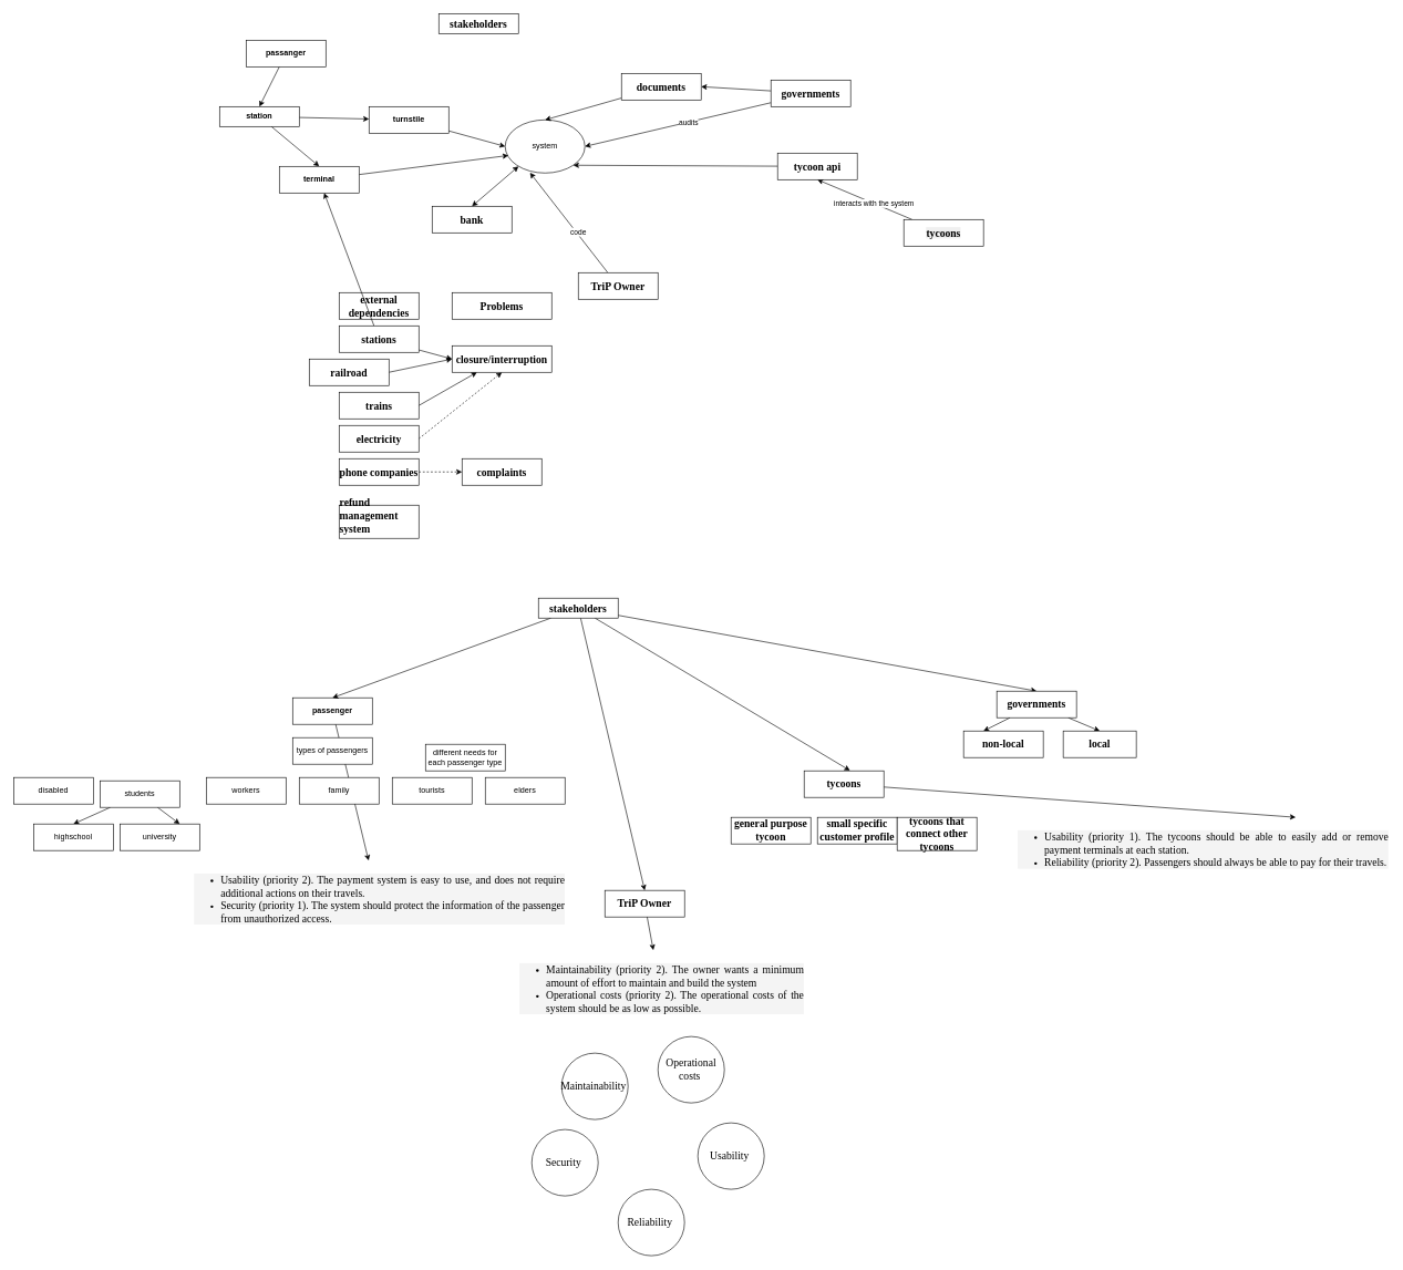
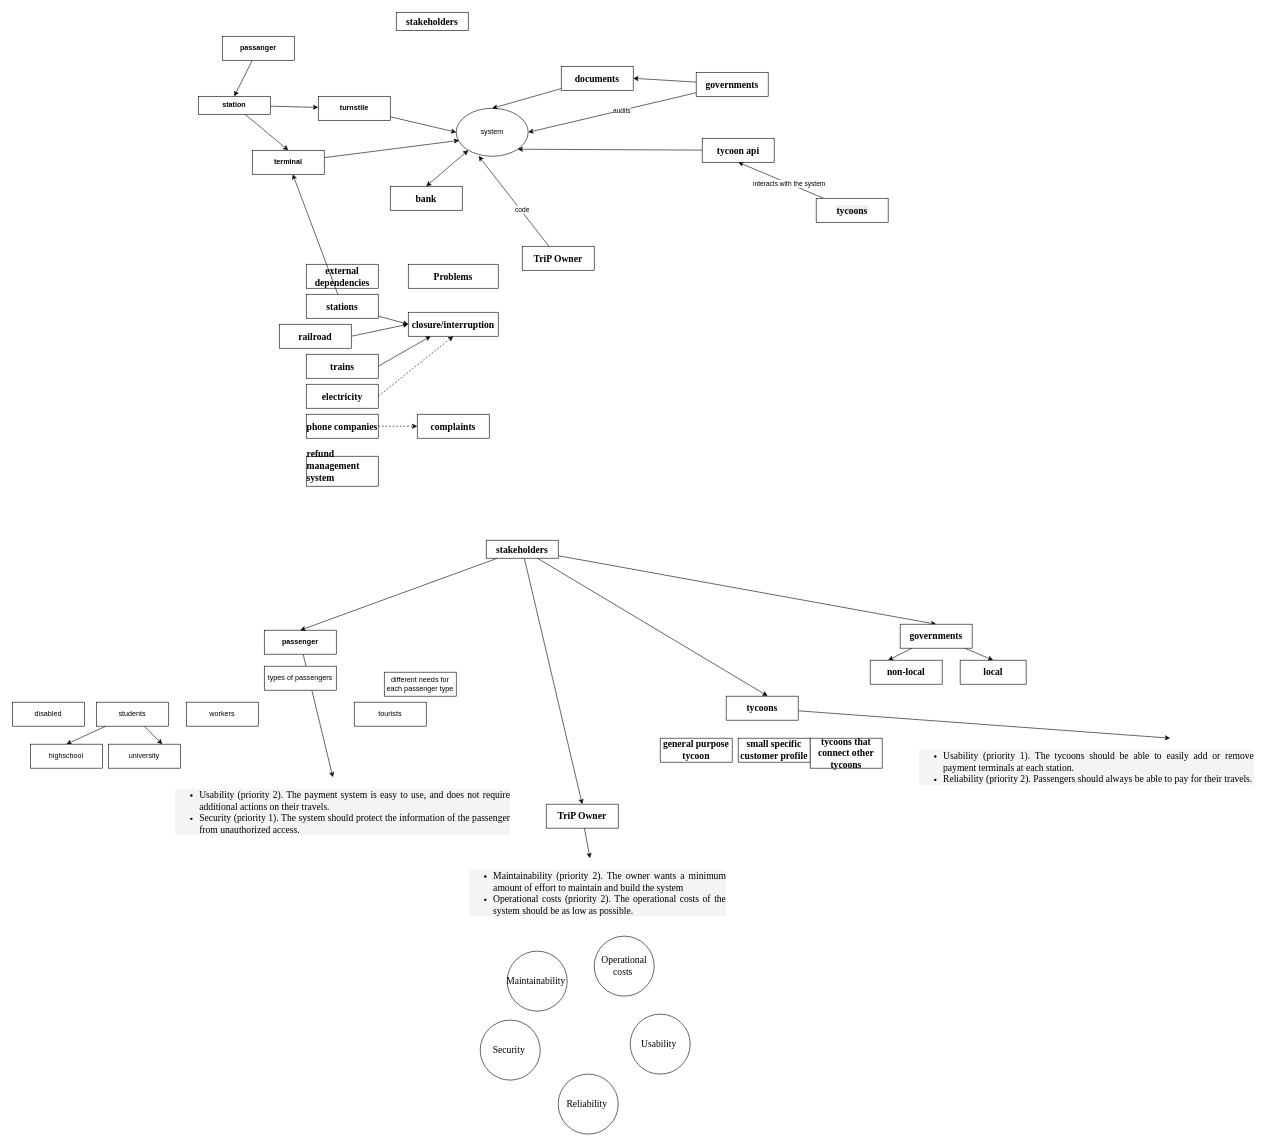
- <mxCell id="60" value="turnstile" style="rounded=0;whiteSpace=wrap;html=1;fontStyle=1" parent="1" vertex="1"><mxGeometry x="555" y="160" width="120" height="40" as="geometry" /></mxCell>
+ <mxCell id="60" value="turnstile" style="rounded=0;whiteSpace=wrap;html=1;fontStyle=1" parent="1" vertex="1"><mxGeometry x="530" y="160" width="120" height="40" as="geometry" /></mxCell>
- <mxCell id="10" value="family" style="rounded=0;whiteSpace=wrap;html=1;" parent="1" vertex="1"><mxGeometry x="450" y="1170" width="120" height="40" as="geometry" /></mxCell>
- <mxCell id="8" value="elders" style="rounded=0;whiteSpace=wrap;html=1;" parent="1" vertex="1"><mxGeometry x="730" y="1170" width="120" height="40" as="geometry" /></mxCell>
- <mxCell id="15" value="students" style="rounded=0;whiteSpace=wrap;html=1;" parent="1" vertex="1"><mxGeometry x="150" y="1175" width="120" height="40" as="geometry" /></mxCell>
+ <mxCell id="15" value="students" style="rounded=0;whiteSpace=wrap;html=1;" parent="1" vertex="1"><mxGeometry x="160" y="1170" width="120" height="40" as="geometry" /></mxCell>
